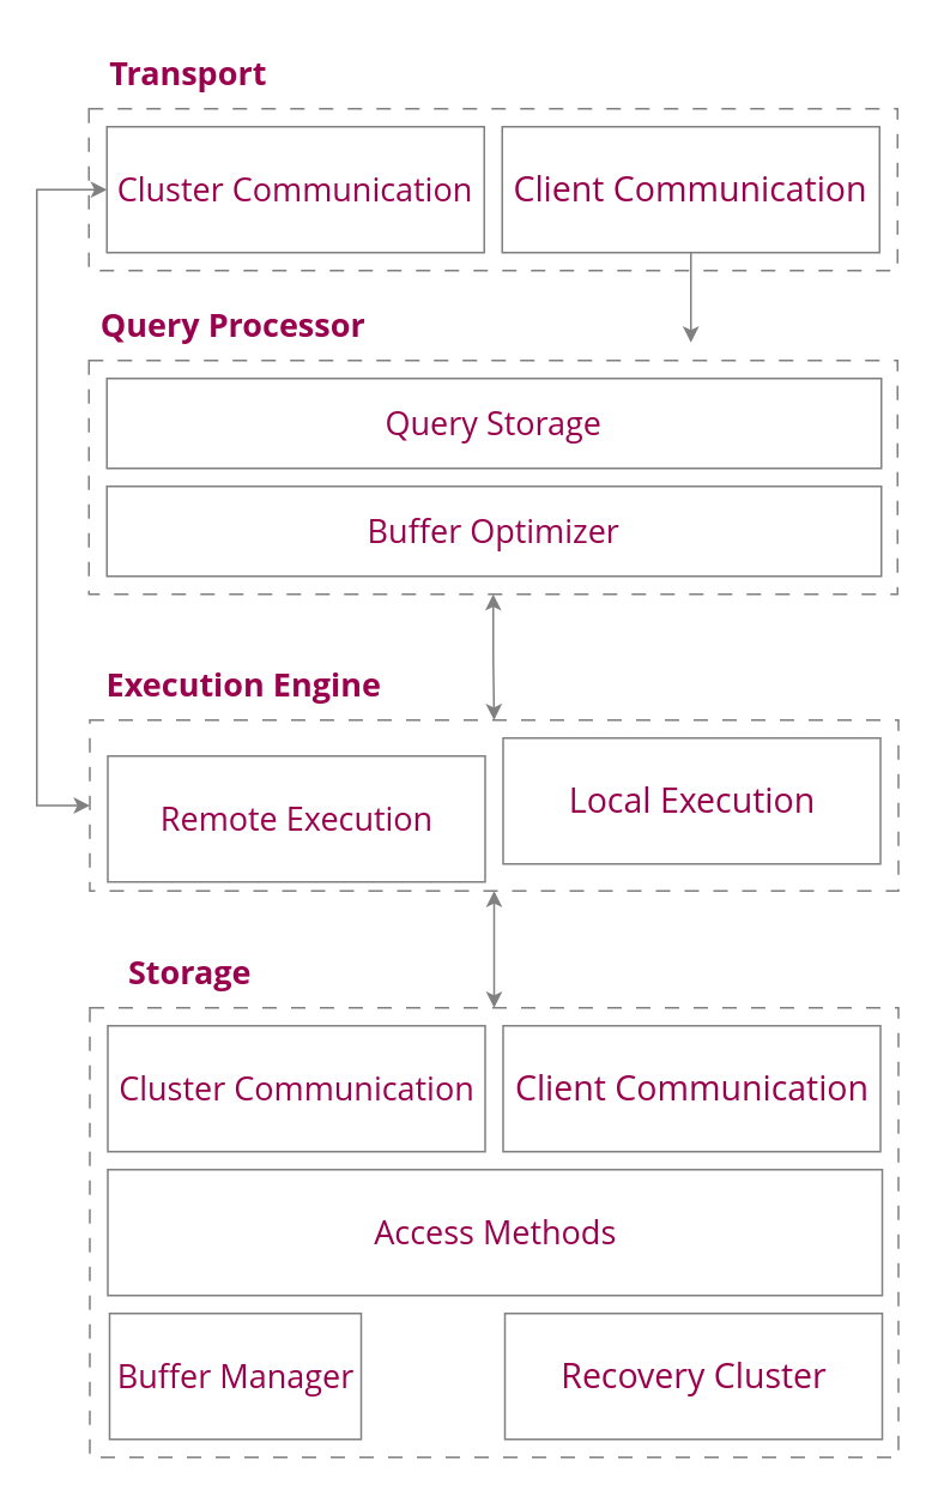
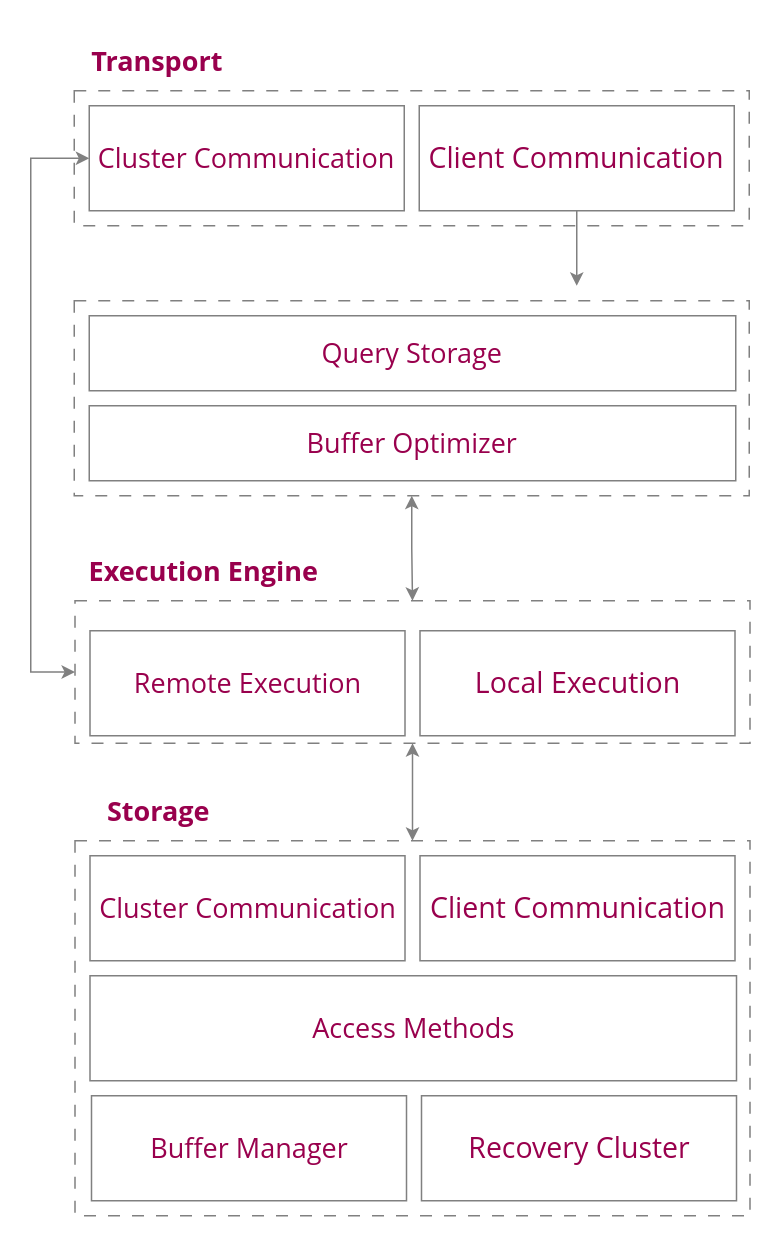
- <mxCell id="12" value="Query Processor" style="text;html=1;align=center;verticalAlign=middle;resizable=0;points=[];autosize=1;strokeColor=none;fillColor=none;fontSize=18;fontFamily=Open Sans;fontSource=https%3A%2F%2Ffonts.googleapis.com%2Fcss%3Ffamily%3DOpen%2BSans;fontColor=#99004D;fontStyle=1" vertex="1" parent="1"><mxGeometry x="49" y="160" width="160" height="40" as="geometry" /></mxCell>
- <mxCell id="16" value="Local Execution" style="whiteSpace=wrap;html=1;fillColor=none;fontFamily=Open Sans;fontSource=https%3A%2F%2Ffonts.googleapis.com%2Fcss%3Ffamily%3DOpen%2BSans;fontSize=19;strokeColor=#808080;fontColor=#99004D;" vertex="1" parent="1"><mxGeometry x="279.5" y="410" width="210" height="70" as="geometry" /></mxCell>
+ <mxCell id="16" value="Local Execution" style="whiteSpace=wrap;html=1;fillColor=none;fontFamily=Open Sans;fontSource=https%3A%2F%2Ffonts.googleapis.com%2Fcss%3Ffamily%3DOpen%2BSans;fontSize=19;strokeColor=#808080;fontColor=#99004D;" vertex="1" parent="1"><mxGeometry x="279.5" y="420" width="210" height="70" as="geometry" /></mxCell>
- <mxCell id="23" value="Buffer Manager" style="whiteSpace=wrap;html=1;fillColor=none;fontFamily=Open Sans;fontSource=https%3A%2F%2Ffonts.googleapis.com%2Fcss%3Ffamily%3DOpen%2BSans;fontSize=18;strokeColor=#808080;fontColor=#99004D;" vertex="1" parent="1"><mxGeometry x="60.5" y="730" width="140" height="70" as="geometry" /></mxCell>
+ <mxCell id="23" value="Buffer Manager" style="whiteSpace=wrap;html=1;fillColor=none;fontFamily=Open Sans;fontSource=https%3A%2F%2Ffonts.googleapis.com%2Fcss%3Ffamily%3DOpen%2BSans;fontSize=18;strokeColor=#808080;fontColor=#99004D;" vertex="1" parent="1"><mxGeometry x="60.5" y="730" width="210" height="70" as="geometry" /></mxCell>
